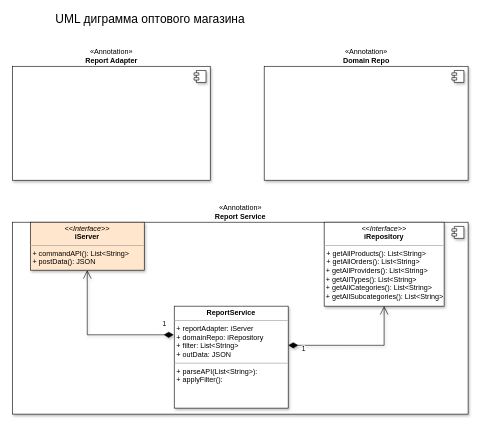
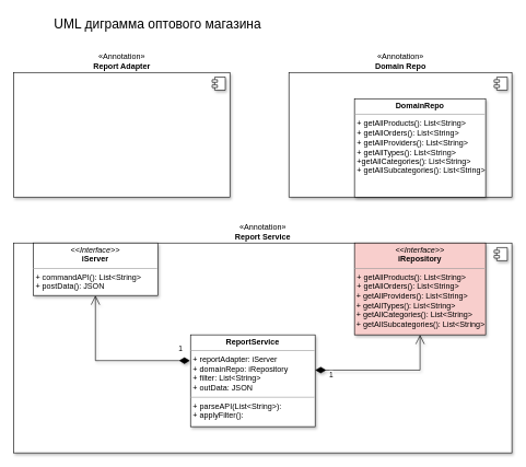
- <mxCell id="14" value="&lt;font style=&quot;font-size: 20px;&quot;&gt;UML диграмма оптового магазина&lt;/font&gt;" style="text;html=1;strokeColor=none;fillColor=none;align=center;verticalAlign=middle;whiteSpace=wrap;rounded=0;shadow=1;" vertex="1" parent="1"><mxGeometry x="80" y="15" width="340" height="30" as="geometry" /></mxCell>
+ <mxCell id="14" value="&lt;font style=&quot;font-size: 20px;&quot;&gt;UML диграмма оптового магазина&lt;/font&gt;" style="text;html=1;strokeColor=none;fillColor=none;align=center;verticalAlign=middle;whiteSpace=wrap;rounded=0;shadow=1;" vertex="1" parent="1"><mxGeometry x="70" y="20" width="340" height="30" as="geometry" /></mxCell>
+ <mxCell id="10" value="&lt;p style=&quot;margin:0px;margin-top:4px;text-align:center;&quot;&gt;&lt;b&gt;DomainRepo&lt;/b&gt;&lt;/p&gt;&lt;hr size=&quot;1&quot;&gt;&lt;p style=&quot;margin:0px;margin-left:4px;&quot;&gt;&lt;/p&gt;&lt;p style=&quot;margin: 0px 0px 0px 4px;&quot;&gt;+ getAllProducts(): List&amp;lt;String&amp;gt;&lt;br&gt;+ getAllOrders(): List&amp;lt;String&amp;gt;&lt;/p&gt;&lt;p style=&quot;margin:0px;margin-left:4px;&quot;&gt;+ getAllProviders(): List&amp;lt;String&amp;gt;&lt;br&gt;+ getAllTypes(): List&amp;lt;String&amp;gt;&lt;br&gt;+getAllCategories(): List&amp;lt;String&amp;gt;&lt;br&gt;+ getAllSubcategories(): List&amp;lt;String&amp;gt;&lt;br&gt;&lt;/p&gt;" style="verticalAlign=top;align=left;overflow=fill;fontSize=12;fontFamily=Helvetica;html=1;shadow=1;" parent="1" vertex="1"><mxGeometry x="540" y="150" width="200" height="150" as="geometry" /></mxCell>
- <mxCell id="6" value="&lt;p style=&quot;margin:0px;margin-top:4px;text-align:center;&quot;&gt;&lt;i&gt;&amp;lt;&amp;lt;Interface&amp;gt;&amp;gt;&lt;/i&gt;&lt;br&gt;&lt;b&gt;iServer&lt;/b&gt;&lt;/p&gt;&lt;hr size=&quot;1&quot;&gt;&lt;p style=&quot;margin:0px;margin-left:4px;&quot;&gt;&lt;span style=&quot;background-color: initial;&quot;&gt;+ commandAPI(): List&amp;lt;String&amp;gt;&lt;/span&gt;&lt;br&gt;&lt;/p&gt;&lt;p style=&quot;margin: 0px 0px 0px 4px;&quot;&gt;+ postData(): JSON&lt;/p&gt;&lt;p style=&quot;margin: 0px 0px 0px 4px;&quot;&gt;&lt;br&gt;&lt;/p&gt;" style="verticalAlign=top;align=left;overflow=fill;fontSize=12;fontFamily=Helvetica;html=1;shadow=1;fillColor=#ffe6cc;" parent="1" vertex="1"><mxGeometry x="50" y="370" width="190" height="80" as="geometry" /></mxCell>
+ <mxCell id="6" value="&lt;p style=&quot;margin:0px;margin-top:4px;text-align:center;&quot;&gt;&lt;i&gt;&amp;lt;&amp;lt;Interface&amp;gt;&amp;gt;&lt;/i&gt;&lt;br&gt;&lt;b&gt;iServer&lt;/b&gt;&lt;/p&gt;&lt;hr size=&quot;1&quot;&gt;&lt;p style=&quot;margin:0px;margin-left:4px;&quot;&gt;&lt;span style=&quot;background-color: initial;&quot;&gt;+ commandAPI(): List&amp;lt;String&amp;gt;&lt;/span&gt;&lt;br&gt;&lt;/p&gt;&lt;p style=&quot;margin: 0px 0px 0px 4px;&quot;&gt;+ postData(): JSON&lt;/p&gt;&lt;p style=&quot;margin: 0px 0px 0px 4px;&quot;&gt;&lt;br&gt;&lt;/p&gt;" style="verticalAlign=top;align=left;overflow=fill;fontSize=12;fontFamily=Helvetica;html=1;shadow=1;" parent="1" vertex="1"><mxGeometry x="50" y="370" width="190" height="80" as="geometry" /></mxCell>
- <mxCell id="7" value="&lt;p style=&quot;margin:0px;margin-top:4px;text-align:center;&quot;&gt;&lt;i&gt;&amp;lt;&amp;lt;Interface&amp;gt;&amp;gt;&lt;/i&gt;&lt;br&gt;&lt;b&gt;iR&lt;/b&gt;&lt;b style=&quot;background-color: initial;&quot;&gt;epository&lt;/b&gt;&lt;/p&gt;&lt;hr size=&quot;1&quot;&gt;&lt;p style=&quot;margin:0px;margin-left:4px;&quot;&gt;+ getAllProducts(): List&amp;lt;String&amp;gt;&lt;br&gt;+ getAllOrders(): List&amp;lt;String&amp;gt;&lt;/p&gt;&amp;nbsp;+ getAllProviders(): List&amp;lt;String&amp;gt;&lt;br&gt;&amp;nbsp;+ getAllTypes(): List&amp;lt;String&amp;gt;&lt;br&gt;&amp;nbsp;+ getAllCategories(): List&amp;lt;String&amp;gt;&lt;br&gt;&amp;nbsp;+ getAllSubcategories(): List&amp;lt;String&amp;gt;" style="verticalAlign=top;align=left;overflow=fill;fontSize=12;fontFamily=Helvetica;html=1;shadow=1;" parent="1" vertex="1"><mxGeometry x="540" y="370" width="200" height="140" as="geometry" /></mxCell>
+ <mxCell id="7" value="&lt;p style=&quot;margin:0px;margin-top:4px;text-align:center;&quot;&gt;&lt;i&gt;&amp;lt;&amp;lt;Interface&amp;gt;&amp;gt;&lt;/i&gt;&lt;br&gt;&lt;b&gt;iR&lt;/b&gt;&lt;b style=&quot;background-color: initial;&quot;&gt;epository&lt;/b&gt;&lt;/p&gt;&lt;hr size=&quot;1&quot;&gt;&lt;p style=&quot;margin:0px;margin-left:4px;&quot;&gt;+ getAllProducts(): List&amp;lt;String&amp;gt;&lt;br&gt;+ getAllOrders(): List&amp;lt;String&amp;gt;&lt;/p&gt;&amp;nbsp;+ getAllProviders(): List&amp;lt;String&amp;gt;&lt;br&gt;&amp;nbsp;+ getAllTypes(): List&amp;lt;String&amp;gt;&lt;br&gt;&amp;nbsp;+ getAllCategories(): List&amp;lt;String&amp;gt;&lt;br&gt;&amp;nbsp;+ getAllSubcategories(): List&amp;lt;String&amp;gt;" style="verticalAlign=top;align=left;overflow=fill;fontSize=12;fontFamily=Helvetica;html=1;shadow=1;fillColor=#f8cecc;" parent="1" vertex="1"><mxGeometry x="540" y="370" width="200" height="140" as="geometry" /></mxCell>
- <mxCell id="11" value="&lt;p style=&quot;margin:0px;margin-top:4px;text-align:center;&quot;&gt;&lt;b&gt;ReportService&lt;/b&gt;&lt;/p&gt;&lt;hr size=&quot;1&quot;&gt;&lt;p style=&quot;margin:0px;margin-left:4px;&quot;&gt;+ reportAdapter: iServer&lt;/p&gt;&lt;p style=&quot;margin:0px;margin-left:4px;&quot;&gt;+ domainRepo: iRepository&lt;br&gt;&lt;/p&gt;&lt;p style=&quot;margin:0px;margin-left:4px;&quot;&gt;+ filter: List&amp;lt;String&amp;gt;&lt;/p&gt;&lt;p style=&quot;margin:0px;margin-left:4px;&quot;&gt;+ outData: JSON&lt;/p&gt;&lt;hr size=&quot;1&quot;&gt;&lt;p style=&quot;margin:0px;margin-left:4px;&quot;&gt;+ parseAPI(List&amp;lt;String&amp;gt;):&lt;/p&gt;&lt;p style=&quot;margin:0px;margin-left:4px;&quot;&gt;+ applyFilter():&amp;nbsp;&lt;/p&gt;" style="verticalAlign=top;align=left;overflow=fill;fontSize=12;fontFamily=Helvetica;html=1;shadow=1;" parent="1" vertex="1"><mxGeometry x="290" y="510" width="190" height="170" as="geometry" /></mxCell>
+ <mxCell id="11" value="&lt;p style=&quot;margin:0px;margin-top:4px;text-align:center;&quot;&gt;&lt;b&gt;ReportService&lt;/b&gt;&lt;/p&gt;&lt;hr size=&quot;1&quot;&gt;&lt;p style=&quot;margin:0px;margin-left:4px;&quot;&gt;+ reportAdapter: iServer&lt;/p&gt;&lt;p style=&quot;margin:0px;margin-left:4px;&quot;&gt;+ domainRepo: iRepository&lt;br&gt;&lt;/p&gt;&lt;p style=&quot;margin:0px;margin-left:4px;&quot;&gt;+ filter: List&amp;lt;String&amp;gt;&lt;/p&gt;&lt;p style=&quot;margin:0px;margin-left:4px;&quot;&gt;+ outData: JSON&lt;/p&gt;&lt;hr size=&quot;1&quot;&gt;&lt;p style=&quot;margin:0px;margin-left:4px;&quot;&gt;+ parseAPI(List&amp;lt;String&amp;gt;):&lt;/p&gt;&lt;p style=&quot;margin:0px;margin-left:4px;&quot;&gt;+ applyFilter():&amp;nbsp;&lt;/p&gt;" style="verticalAlign=top;align=left;overflow=fill;fontSize=12;fontFamily=Helvetica;html=1;shadow=1;" parent="1" vertex="1"><mxGeometry x="290" y="510" width="190" height="140" as="geometry" /></mxCell>
